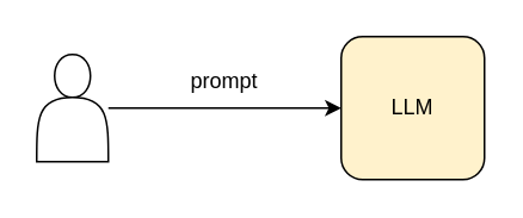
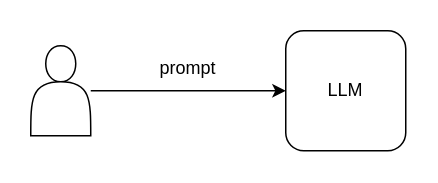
- <mxCell id="3" value="LLM" style="rounded=1;whiteSpace=wrap;html=1;fillColor=#fff2cc;" vertex="1" parent="1"><mxGeometry x="190" y="20" width="80" height="80" as="geometry" /></mxCell>
+ <mxCell id="3" value="LLM" style="rounded=1;whiteSpace=wrap;html=1;" vertex="1" parent="1"><mxGeometry x="190" y="20" width="80" height="80" as="geometry" /></mxCell>
